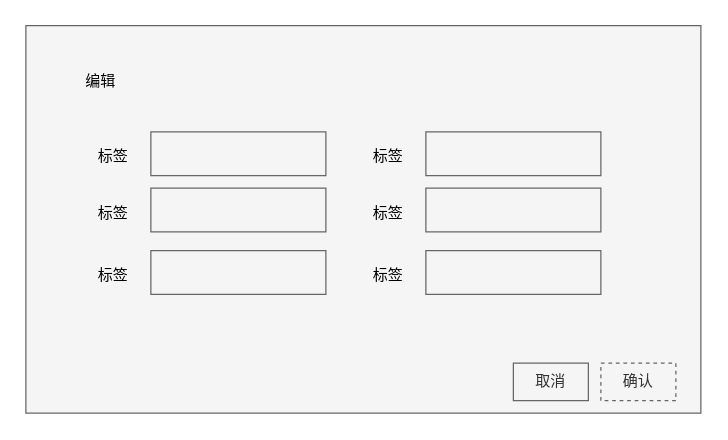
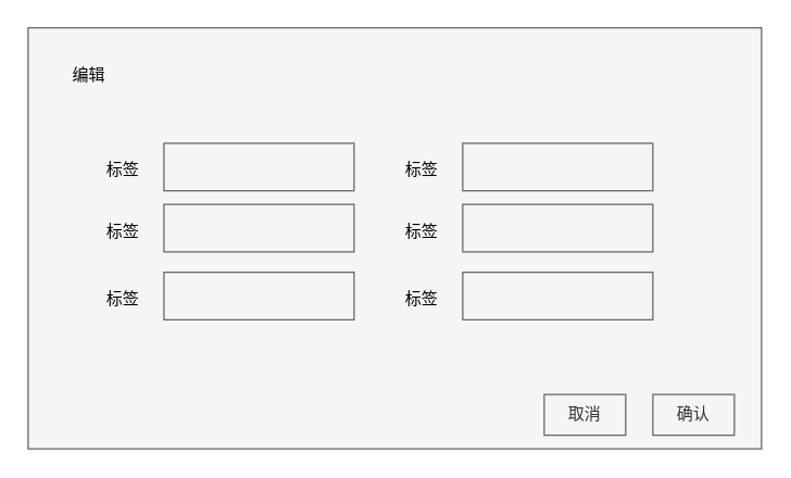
- <mxCell id="3" value="编辑" style="text;html=1;align=center;verticalAlign=middle;whiteSpace=wrap;rounded=0;fontColor=#000000;" vertex="1" parent="1"><mxGeometry x="50" y="50" width="60" height="30" as="geometry" /></mxCell>
+ <mxCell id="3" value="编辑" style="text;html=1;align=center;verticalAlign=middle;whiteSpace=wrap;rounded=0;fontColor=#000000;" vertex="1" parent="1"><mxGeometry x="35" y="40" width="60" height="30" as="geometry" /></mxCell>
- <mxCell id="23" value="取消" style="rounded=0;whiteSpace=wrap;html=1;fillColor=#f5f5f5;fontColor=#333333;strokeColor=#666666;" vertex="1" parent="1"><mxGeometry x="410" y="290" width="60" height="30" as="geometry" /></mxCell>
+ <mxCell id="23" value="取消" style="rounded=0;whiteSpace=wrap;html=1;fillColor=#f5f5f5;fontColor=#333333;strokeColor=#666666;" vertex="1" parent="1"><mxGeometry x="400" y="290" width="60" height="30" as="geometry" /></mxCell>
- <mxCell id="22" value="确认" style="rounded=0;whiteSpace=wrap;html=1;fillColor=#f5f5f5;fontColor=#333333;strokeColor=#666666;dashed=1;" vertex="1" parent="1"><mxGeometry x="480" y="290" width="60" height="30" as="geometry" /></mxCell>
+ <mxCell id="22" value="确认" style="rounded=0;whiteSpace=wrap;html=1;fillColor=#f5f5f5;fontColor=#333333;strokeColor=#666666;" vertex="1" parent="1"><mxGeometry x="480" y="290" width="60" height="30" as="geometry" /></mxCell>
